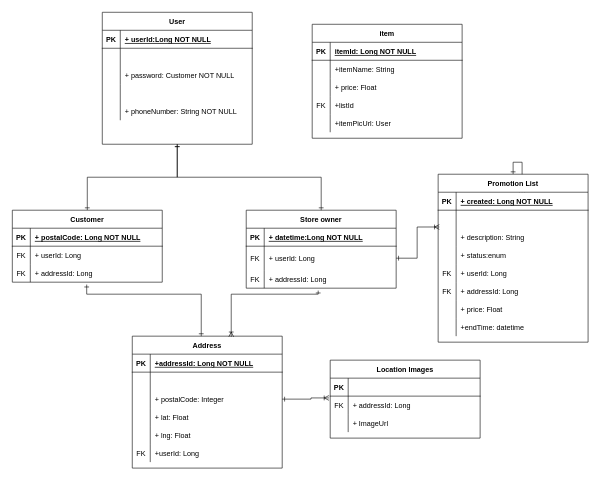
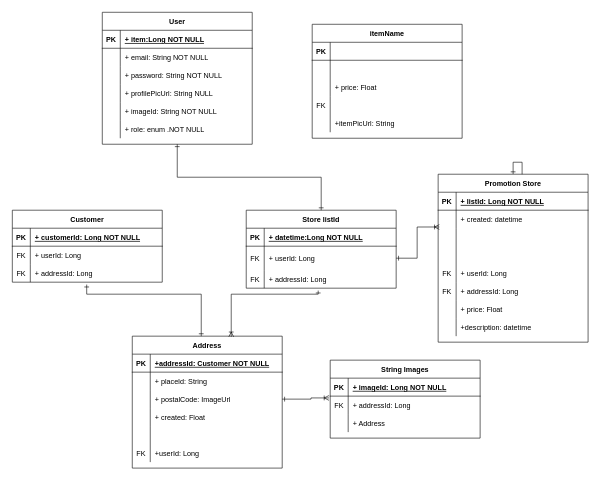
- <mxCell id="101" value="item" style="shape=table;startSize=30;container=1;collapsible=1;childLayout=tableLayout;fixedRows=1;rowLines=0;fontStyle=1;align=center;resizeLast=1;" vertex="1" parent="1"><mxGeometry x="520" y="40" width="250" height="190" as="geometry"><mxRectangle x="120" y="120" width="70" height="30" as="alternateBounds" /></mxGeometry></mxCell>
+ <mxCell id="101" value="itemName" style="shape=table;startSize=30;container=1;collapsible=1;childLayout=tableLayout;fixedRows=1;rowLines=0;fontStyle=1;align=center;resizeLast=1;" vertex="1" parent="1"><mxGeometry x="520" y="40" width="250" height="190" as="geometry"><mxRectangle x="120" y="120" width="70" height="30" as="alternateBounds" /></mxGeometry></mxCell>
- <mxCell id="6" value="+ userId:Long NOT NULL " style="shape=partialRectangle;overflow=hidden;connectable=0;fillColor=none;top=0;left=0;bottom=0;right=0;align=left;spacingLeft=6;fontStyle=5;" parent="4" vertex="1"><mxGeometry x="30" width="220" height="30" as="geometry"><mxRectangle width="220" height="30" as="alternateBounds" /></mxGeometry></mxCell>
+ <mxCell id="6" value="+ item:Long NOT NULL " style="shape=partialRectangle;overflow=hidden;connectable=0;fillColor=none;top=0;left=0;bottom=0;right=0;align=left;spacingLeft=6;fontStyle=5;" parent="4" vertex="1"><mxGeometry x="30" width="220" height="30" as="geometry"><mxRectangle width="220" height="30" as="alternateBounds" /></mxGeometry></mxCell>
- <mxCell id="104" value="itemId: Long NOT NULL" style="shape=partialRectangle;overflow=hidden;connectable=0;fillColor=none;top=0;left=0;bottom=0;right=0;align=left;spacingLeft=6;fontStyle=5;" vertex="1" parent="102"><mxGeometry x="30" width="220" height="30" as="geometry"><mxRectangle width="220" height="30" as="alternateBounds" /></mxGeometry></mxCell>
+ <mxCell id="9" value="+ email: String NOT NULL" style="shape=partialRectangle;overflow=hidden;connectable=0;fillColor=none;top=0;left=0;bottom=0;right=0;align=left;spacingLeft=6;" parent="7" vertex="1"><mxGeometry x="30" width="220" height="30" as="geometry"><mxRectangle width="220" height="30" as="alternateBounds" /></mxGeometry></mxCell>
- <mxCell id="107" value="+itemName: String" style="shape=partialRectangle;overflow=hidden;connectable=0;fillColor=none;top=0;left=0;bottom=0;right=0;align=left;spacingLeft=6;" vertex="1" parent="105"><mxGeometry x="30" width="220" height="30" as="geometry"><mxRectangle width="220" height="30" as="alternateBounds" /></mxGeometry></mxCell>
- <mxCell id="12" value="+ password: Customer NOT NULL" style="shape=partialRectangle;overflow=hidden;connectable=0;fillColor=none;top=0;left=0;bottom=0;right=0;align=left;spacingLeft=6;" vertex="1" parent="10"><mxGeometry x="30" width="220" height="30" as="geometry"><mxRectangle width="220" height="30" as="alternateBounds" /></mxGeometry></mxCell>
+ <mxCell id="12" value="+ password: String NOT NULL" style="shape=partialRectangle;overflow=hidden;connectable=0;fillColor=none;top=0;left=0;bottom=0;right=0;align=left;spacingLeft=6;" vertex="1" parent="10"><mxGeometry x="30" width="220" height="30" as="geometry"><mxRectangle width="220" height="30" as="alternateBounds" /></mxGeometry></mxCell>
+ <mxCell id="15" value="+ profilePicUrl: String NULL" style="shape=partialRectangle;overflow=hidden;connectable=0;fillColor=none;top=0;left=0;bottom=0;right=0;align=left;spacingLeft=6;" vertex="1" parent="13"><mxGeometry x="30" width="220" height="30" as="geometry"><mxRectangle width="220" height="30" as="alternateBounds" /></mxGeometry></mxCell>
- <mxCell id="113" value="+listId" style="shape=partialRectangle;overflow=hidden;connectable=0;fillColor=none;top=0;left=0;bottom=0;right=0;align=left;spacingLeft=6;" vertex="1" parent="111"><mxGeometry x="30" width="220" height="30" as="geometry"><mxRectangle width="220" height="30" as="alternateBounds" /></mxGeometry></mxCell>
- <mxCell id="18" value="+ phoneNumber: String NOT NULL" style="shape=partialRectangle;overflow=hidden;connectable=0;fillColor=none;top=0;left=0;bottom=0;right=0;align=left;spacingLeft=6;" vertex="1" parent="16"><mxGeometry x="30" width="220" height="30" as="geometry"><mxRectangle width="220" height="30" as="alternateBounds" /></mxGeometry></mxCell>
+ <mxCell id="18" value="+ imageId: String NOT NULL" style="shape=partialRectangle;overflow=hidden;connectable=0;fillColor=none;top=0;left=0;bottom=0;right=0;align=left;spacingLeft=6;" vertex="1" parent="16"><mxGeometry x="30" width="220" height="30" as="geometry"><mxRectangle width="220" height="30" as="alternateBounds" /></mxGeometry></mxCell>
- <mxCell id="116" value="+itemPicUrl: User" style="shape=partialRectangle;overflow=hidden;connectable=0;fillColor=none;top=0;left=0;bottom=0;right=0;align=left;spacingLeft=6;" vertex="1" parent="114"><mxGeometry x="30" width="220" height="30" as="geometry"><mxRectangle width="220" height="30" as="alternateBounds" /></mxGeometry></mxCell>
+ <mxCell id="116" value="+itemPicUrl: String" style="shape=partialRectangle;overflow=hidden;connectable=0;fillColor=none;top=0;left=0;bottom=0;right=0;align=left;spacingLeft=6;" vertex="1" parent="114"><mxGeometry x="30" width="220" height="30" as="geometry"><mxRectangle width="220" height="30" as="alternateBounds" /></mxGeometry></mxCell>
+ <mxCell id="21" value="+ role: enum .NOT NULL" style="shape=partialRectangle;overflow=hidden;connectable=0;fillColor=none;top=0;left=0;bottom=0;right=0;align=left;spacingLeft=6;" vertex="1" parent="19"><mxGeometry x="30" width="220" height="30" as="geometry"><mxRectangle width="220" height="30" as="alternateBounds" /></mxGeometry></mxCell>
- <mxCell id="2" style="edgeStyle=orthogonalEdgeStyle;rounded=0;orthogonalLoop=1;jettySize=auto;html=1;exitX=0.5;exitY=1;exitDx=0;exitDy=0;startArrow=ERone;startFill=0;endArrow=ERone;endFill=0;" edge="1" parent="1" source="3" target="22"><mxGeometry relative="1" as="geometry" /></mxCell>
- <mxCell id="76" value="Promotion List" style="shape=table;startSize=30;container=1;collapsible=1;childLayout=tableLayout;fixedRows=1;rowLines=0;fontStyle=1;align=center;resizeLast=1;" vertex="1" parent="1"><mxGeometry x="730" y="290" width="250" height="280" as="geometry"><mxRectangle x="120" y="120" width="70" height="30" as="alternateBounds" /></mxGeometry></mxCell>
+ <mxCell id="76" value="Promotion Store" style="shape=table;startSize=30;container=1;collapsible=1;childLayout=tableLayout;fixedRows=1;rowLines=0;fontStyle=1;align=center;resizeLast=1;" vertex="1" parent="1"><mxGeometry x="730" y="290" width="250" height="280" as="geometry"><mxRectangle x="120" y="120" width="70" height="30" as="alternateBounds" /></mxGeometry></mxCell>
- <mxCell id="79" value="+ created: Long NOT NULL" style="shape=partialRectangle;overflow=hidden;connectable=0;fillColor=none;top=0;left=0;bottom=0;right=0;align=left;spacingLeft=6;fontStyle=5;" vertex="1" parent="77"><mxGeometry x="30" width="220" height="30" as="geometry"><mxRectangle width="220" height="30" as="alternateBounds" /></mxGeometry></mxCell>
+ <mxCell id="79" value="+ listId: Long NOT NULL" style="shape=partialRectangle;overflow=hidden;connectable=0;fillColor=none;top=0;left=0;bottom=0;right=0;align=left;spacingLeft=6;fontStyle=5;" vertex="1" parent="77"><mxGeometry x="30" width="220" height="30" as="geometry"><mxRectangle width="220" height="30" as="alternateBounds" /></mxGeometry></mxCell>
+ <mxCell id="82" value="+ created: datetime" style="shape=partialRectangle;overflow=hidden;connectable=0;fillColor=none;top=0;left=0;bottom=0;right=0;align=left;spacingLeft=6;" vertex="1" parent="80"><mxGeometry x="30" width="220" height="30" as="geometry"><mxRectangle width="220" height="30" as="alternateBounds" /></mxGeometry></mxCell>
- <mxCell id="32" value="Store owner" style="shape=table;startSize=30;container=1;collapsible=1;childLayout=tableLayout;fixedRows=1;rowLines=0;fontStyle=1;align=center;resizeLast=1;" vertex="1" parent="1"><mxGeometry x="410" y="350" width="250" height="130" as="geometry"><mxRectangle x="120" y="120" width="70" height="30" as="alternateBounds" /></mxGeometry></mxCell>
+ <mxCell id="32" value="Store listId" style="shape=table;startSize=30;container=1;collapsible=1;childLayout=tableLayout;fixedRows=1;rowLines=0;fontStyle=1;align=center;resizeLast=1;" vertex="1" parent="1"><mxGeometry x="410" y="350" width="250" height="130" as="geometry"><mxRectangle x="120" y="120" width="70" height="30" as="alternateBounds" /></mxGeometry></mxCell>
- <mxCell id="85" value="+ description: String" style="shape=partialRectangle;overflow=hidden;connectable=0;fillColor=none;top=0;left=0;bottom=0;right=0;align=left;spacingLeft=6;" vertex="1" parent="83"><mxGeometry x="30" width="220" height="30" as="geometry"><mxRectangle width="220" height="30" as="alternateBounds" /></mxGeometry></mxCell>
- <mxCell id="25" value="+ postalCode: Long NOT NULL" style="shape=partialRectangle;overflow=hidden;connectable=0;fillColor=none;top=0;left=0;bottom=0;right=0;align=left;spacingLeft=6;fontStyle=5;" vertex="1" parent="23"><mxGeometry x="30" width="220" height="30" as="geometry"><mxRectangle width="220" height="30" as="alternateBounds" /></mxGeometry></mxCell>
+ <mxCell id="25" value="+ customerId: Long NOT NULL" style="shape=partialRectangle;overflow=hidden;connectable=0;fillColor=none;top=0;left=0;bottom=0;right=0;align=left;spacingLeft=6;fontStyle=5;" vertex="1" parent="23"><mxGeometry x="30" width="220" height="30" as="geometry"><mxRectangle width="220" height="30" as="alternateBounds" /></mxGeometry></mxCell>
- <mxCell id="88" value="+ status:enum" style="shape=partialRectangle;overflow=hidden;connectable=0;fillColor=none;top=0;left=0;bottom=0;right=0;align=left;spacingLeft=6;" vertex="1" parent="86"><mxGeometry x="30" width="220" height="30" as="geometry"><mxRectangle width="220" height="30" as="alternateBounds" /></mxGeometry></mxCell>
- <mxCell id="100" value="+endTime: datetime" style="shape=partialRectangle;overflow=hidden;connectable=0;fillColor=none;top=0;left=0;bottom=0;right=0;align=left;spacingLeft=6;" vertex="1" parent="98"><mxGeometry x="30" width="220" height="30" as="geometry"><mxRectangle width="220" height="30" as="alternateBounds" /></mxGeometry></mxCell>
+ <mxCell id="100" value="+description: datetime" style="shape=partialRectangle;overflow=hidden;connectable=0;fillColor=none;top=0;left=0;bottom=0;right=0;align=left;spacingLeft=6;" vertex="1" parent="98"><mxGeometry x="30" width="220" height="30" as="geometry"><mxRectangle width="220" height="30" as="alternateBounds" /></mxGeometry></mxCell>
- <mxCell id="46" value="+addressId: Long NOT NULL" style="shape=partialRectangle;overflow=hidden;connectable=0;fillColor=none;top=0;left=0;bottom=0;right=0;align=left;spacingLeft=6;fontStyle=5;" vertex="1" parent="44"><mxGeometry x="30" width="220" height="30" as="geometry"><mxRectangle width="220" height="30" as="alternateBounds" /></mxGeometry></mxCell>
+ <mxCell id="46" value="+addressId: Customer NOT NULL" style="shape=partialRectangle;overflow=hidden;connectable=0;fillColor=none;top=0;left=0;bottom=0;right=0;align=left;spacingLeft=6;fontStyle=5;" vertex="1" parent="44"><mxGeometry x="30" width="220" height="30" as="geometry"><mxRectangle width="220" height="30" as="alternateBounds" /></mxGeometry></mxCell>
- <mxCell id="64" value="Location Images" style="shape=table;startSize=30;container=1;collapsible=1;childLayout=tableLayout;fixedRows=1;rowLines=0;fontStyle=1;align=center;resizeLast=1;" vertex="1" parent="1"><mxGeometry x="550" y="600" width="250" height="130" as="geometry"><mxRectangle x="120" y="120" width="70" height="30" as="alternateBounds" /></mxGeometry></mxCell>
+ <mxCell id="64" value="String Images" style="shape=table;startSize=30;container=1;collapsible=1;childLayout=tableLayout;fixedRows=1;rowLines=0;fontStyle=1;align=center;resizeLast=1;" vertex="1" parent="1"><mxGeometry x="550" y="600" width="250" height="130" as="geometry"><mxRectangle x="120" y="120" width="70" height="30" as="alternateBounds" /></mxGeometry></mxCell>
+ <mxCell id="49" value="+ placeId: String" style="shape=partialRectangle;overflow=hidden;connectable=0;fillColor=none;top=0;left=0;bottom=0;right=0;align=left;spacingLeft=6;" vertex="1" parent="47"><mxGeometry x="30" width="220" height="30" as="geometry"><mxRectangle width="220" height="30" as="alternateBounds" /></mxGeometry></mxCell>
+ <mxCell id="67" value="+ imageId: Long NOT NULL" style="shape=partialRectangle;overflow=hidden;connectable=0;fillColor=none;top=0;left=0;bottom=0;right=0;align=left;spacingLeft=6;fontStyle=5;" vertex="1" parent="65"><mxGeometry x="30" width="220" height="30" as="geometry"><mxRectangle width="220" height="30" as="alternateBounds" /></mxGeometry></mxCell>
- <mxCell id="52" value="+ postalCode: Integer" style="shape=partialRectangle;overflow=hidden;connectable=0;fillColor=none;top=0;left=0;bottom=0;right=0;align=left;spacingLeft=6;" vertex="1" parent="50"><mxGeometry x="30" width="220" height="30" as="geometry"><mxRectangle width="220" height="30" as="alternateBounds" /></mxGeometry></mxCell>
+ <mxCell id="52" value="+ postalCode: ImageUrl" style="shape=partialRectangle;overflow=hidden;connectable=0;fillColor=none;top=0;left=0;bottom=0;right=0;align=left;spacingLeft=6;" vertex="1" parent="50"><mxGeometry x="30" width="220" height="30" as="geometry"><mxRectangle width="220" height="30" as="alternateBounds" /></mxGeometry></mxCell>
- <mxCell id="55" value="+ lat: Float" style="shape=partialRectangle;overflow=hidden;connectable=0;fillColor=none;top=0;left=0;bottom=0;right=0;align=left;spacingLeft=6;" vertex="1" parent="53"><mxGeometry x="30" width="220" height="30" as="geometry"><mxRectangle width="220" height="30" as="alternateBounds" /></mxGeometry></mxCell>
+ <mxCell id="55" value="+ created: Float" style="shape=partialRectangle;overflow=hidden;connectable=0;fillColor=none;top=0;left=0;bottom=0;right=0;align=left;spacingLeft=6;" vertex="1" parent="53"><mxGeometry x="30" width="220" height="30" as="geometry"><mxRectangle width="220" height="30" as="alternateBounds" /></mxGeometry></mxCell>
- <mxCell id="73" value="+ ImageUrl" style="shape=partialRectangle;overflow=hidden;connectable=0;fillColor=none;top=0;left=0;bottom=0;right=0;align=left;spacingLeft=6;" vertex="1" parent="71"><mxGeometry x="30" width="220" height="30" as="geometry"><mxRectangle width="220" height="30" as="alternateBounds" /></mxGeometry></mxCell>
+ <mxCell id="73" value="+ Address" style="shape=partialRectangle;overflow=hidden;connectable=0;fillColor=none;top=0;left=0;bottom=0;right=0;align=left;spacingLeft=6;" vertex="1" parent="71"><mxGeometry x="30" width="220" height="30" as="geometry"><mxRectangle width="220" height="30" as="alternateBounds" /></mxGeometry></mxCell>
- <mxCell id="58" value="+ lng: Float" style="shape=partialRectangle;overflow=hidden;connectable=0;fillColor=none;top=0;left=0;bottom=0;right=0;align=left;spacingLeft=6;" vertex="1" parent="56"><mxGeometry x="30" width="220" height="30" as="geometry"><mxRectangle width="220" height="30" as="alternateBounds" /></mxGeometry></mxCell>
